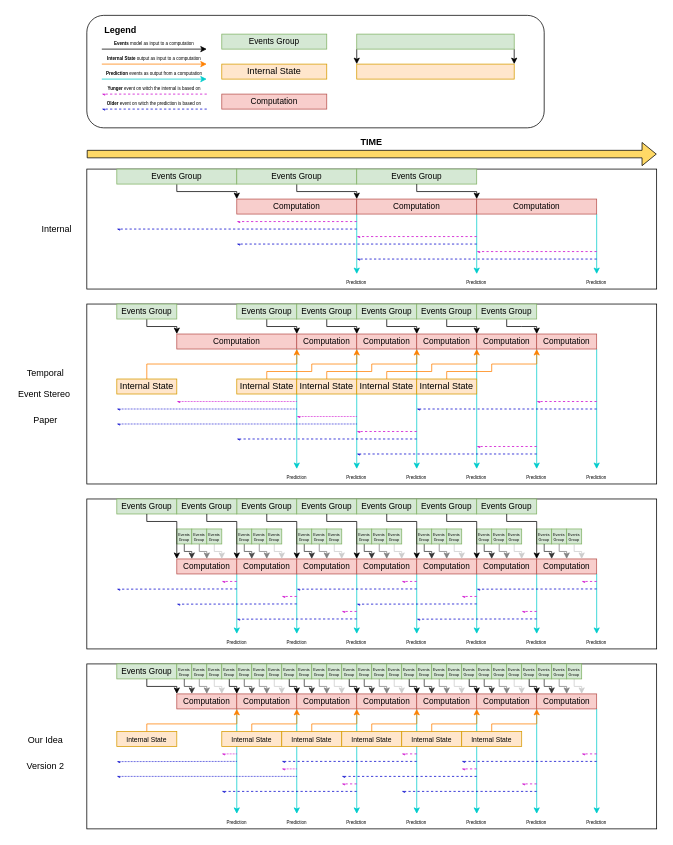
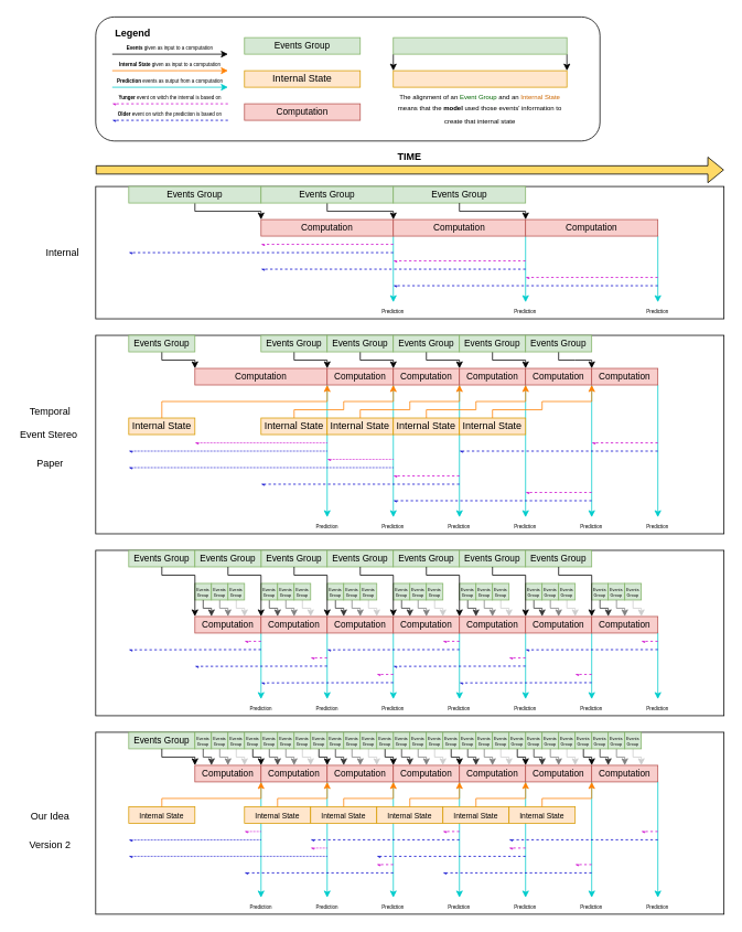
- <mxCell id="282" value="&lt;span style=&quot;font-size: 6px;&quot;&gt;&lt;b&gt;Events &lt;/b&gt;model as input to a computation&lt;/span&gt;" style="text;html=1;align=center;verticalAlign=bottom;whiteSpace=wrap;rounded=0;" vertex="1" parent="1"><mxGeometry x="135" y="45" width="140" height="20" as="geometry" /></mxCell>
+ <mxCell id="282" value="&lt;span style=&quot;font-size: 6px;&quot;&gt;&lt;b&gt;Events &lt;/b&gt;given as input to a computation&lt;/span&gt;" style="text;html=1;align=center;verticalAlign=bottom;whiteSpace=wrap;rounded=0;" vertex="1" parent="1"><mxGeometry x="135" y="45" width="140" height="20" as="geometry" /></mxCell>
- <mxCell id="286" value="&lt;span style=&quot;font-size: 6px;&quot;&gt;&lt;b&gt;Internal State&amp;nbsp;&lt;/b&gt;output as input to a computation&lt;/span&gt;" style="text;html=1;align=center;verticalAlign=bottom;whiteSpace=wrap;rounded=0;" vertex="1" parent="1"><mxGeometry x="135" y="65" width="140" height="20" as="geometry" /></mxCell>
+ <mxCell id="286" value="&lt;span style=&quot;font-size: 6px;&quot;&gt;&lt;b&gt;Internal State&amp;nbsp;&lt;/b&gt;given as input to a computation&lt;/span&gt;" style="text;html=1;align=center;verticalAlign=bottom;whiteSpace=wrap;rounded=0;" vertex="1" parent="1"><mxGeometry x="135" y="65" width="140" height="20" as="geometry" /></mxCell>
+ <mxCell id="292" value="&lt;font style=&quot;font-size: 8px;&quot;&gt;The alignment of an &lt;font color=&quot;#006600&quot;&gt;Event Group&lt;/font&gt; and an &lt;font color=&quot;#cc6600&quot;&gt;Internal State&lt;/font&gt; means that the &lt;b&gt;model&lt;/b&gt; used those events' information to create that internal state&lt;/font&gt;" style="text;html=1;align=center;verticalAlign=middle;whiteSpace=wrap;rounded=0;" vertex="1" parent="1"><mxGeometry x="475" y="105" width="210" height="50" as="geometry" /></mxCell>
